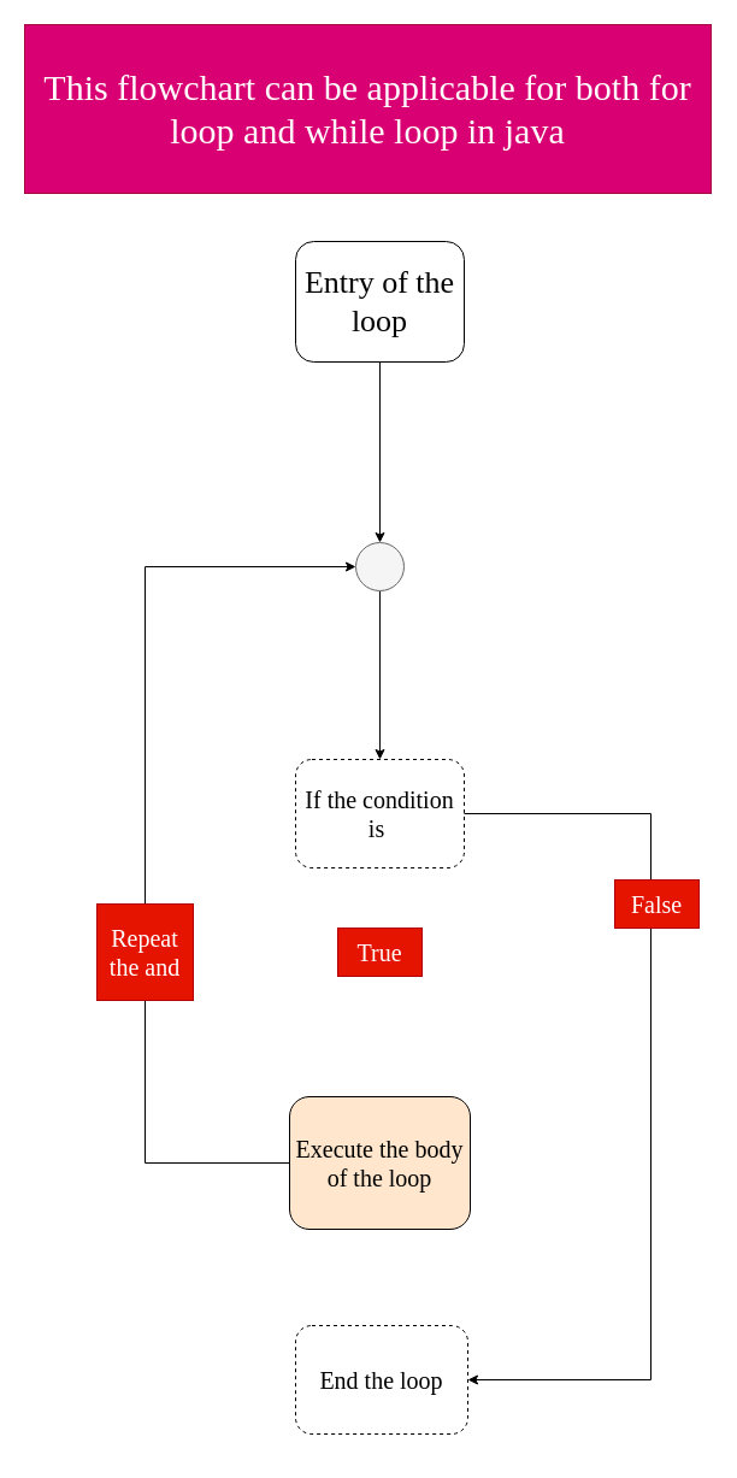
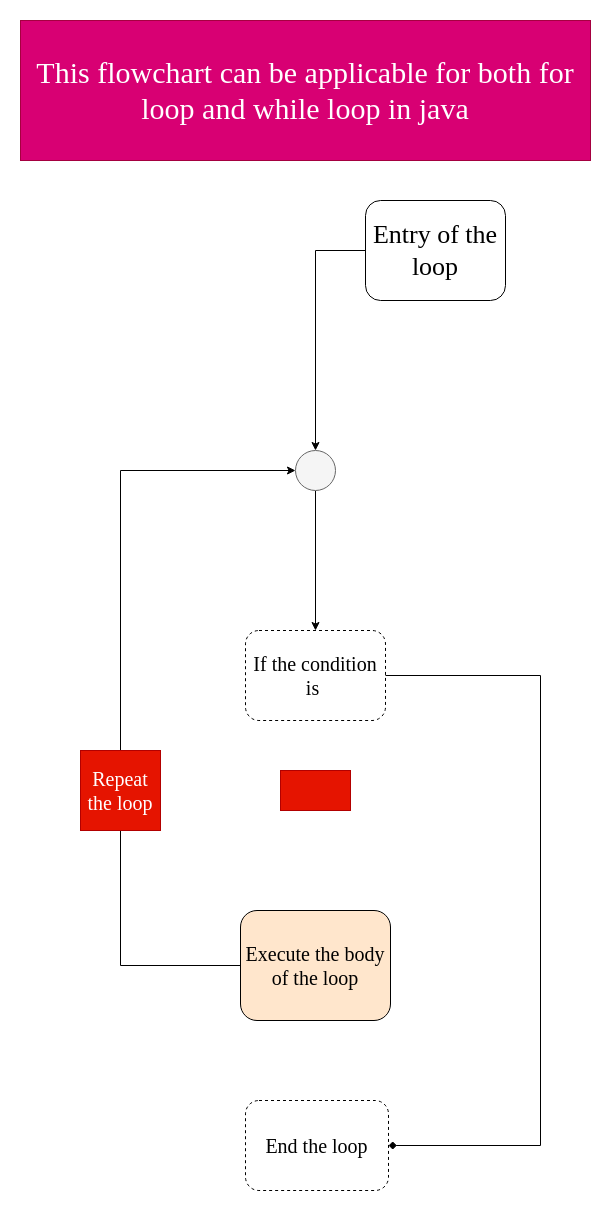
- <mxCell id="4" value="Entry of the loop" style="rounded=1;whiteSpace=wrap;html=1;fontFamily=Comic Sans MS;fontSize=26;" parent="1" vertex="1"><mxGeometry x="245" y="200" width="140" height="100" as="geometry" /></mxCell>
+ <mxCell id="4" value="Entry of the loop" style="rounded=1;whiteSpace=wrap;html=1;fontFamily=Comic Sans MS;fontSize=26;" parent="1" vertex="1"><mxGeometry x="365" y="200" width="140" height="100" as="geometry" /></mxCell>
- <mxCell id="15" value="False" style="text;html=1;strokeColor=#B20000;fillColor=#e51400;align=center;verticalAlign=middle;whiteSpace=wrap;rounded=0;fontFamily=Comic Sans MS;fontSize=20;fontColor=#ffffff;" parent="13" vertex="1"><mxGeometry y="55" width="70" height="40" as="geometry" /></mxCell>
- <mxCell id="11" value="Repeat the and" style="text;html=1;strokeColor=#B20000;fillColor=#e51400;align=center;verticalAlign=middle;whiteSpace=wrap;rounded=0;fontFamily=Comic Sans MS;fontSize=20;fontColor=#ffffff;" parent="9" vertex="1"><mxGeometry y="280" width="80" height="80" as="geometry" /></mxCell>
+ <mxCell id="11" value="Repeat the loop" style="text;html=1;strokeColor=#B20000;fillColor=#e51400;align=center;verticalAlign=middle;whiteSpace=wrap;rounded=0;fontFamily=Comic Sans MS;fontSize=20;fontColor=#ffffff;" parent="9" vertex="1"><mxGeometry y="280" width="80" height="80" as="geometry" /></mxCell>
- <mxCell id="17" value="True" style="text;html=1;strokeColor=#B20000;fillColor=#e51400;align=center;verticalAlign=middle;whiteSpace=wrap;rounded=0;fontSize=20;fontFamily=Comic Sans MS;fontColor=#ffffff;" parent="16" vertex="1"><mxGeometry width="70" height="40" as="geometry" /></mxCell>
- <mxCell id="14" style="edgeStyle=orthogonalEdgeStyle;rounded=0;orthogonalLoop=1;jettySize=auto;html=1;entryX=1;entryY=0.5;entryDx=0;entryDy=0;fontFamily=Comic Sans MS;fontSize=26;" parent="13" source="7" target="12" edge="1"><mxGeometry relative="1" as="geometry"><Array as="points"><mxPoint x="30" /><mxPoint x="30" y="470" /></Array></mxGeometry></mxCell>
+ <mxCell id="14" style="edgeStyle=orthogonalEdgeStyle;rounded=0;orthogonalLoop=1;jettySize=auto;html=1;entryX=1;entryY=0.5;entryDx=0;entryDy=0;fontFamily=Comic Sans MS;fontSize=26;endArrow=diamond;" parent="13" source="7" target="12" edge="1"><mxGeometry relative="1" as="geometry"><Array as="points"><mxPoint x="30" /><mxPoint x="30" y="470" /></Array></mxGeometry></mxCell>
